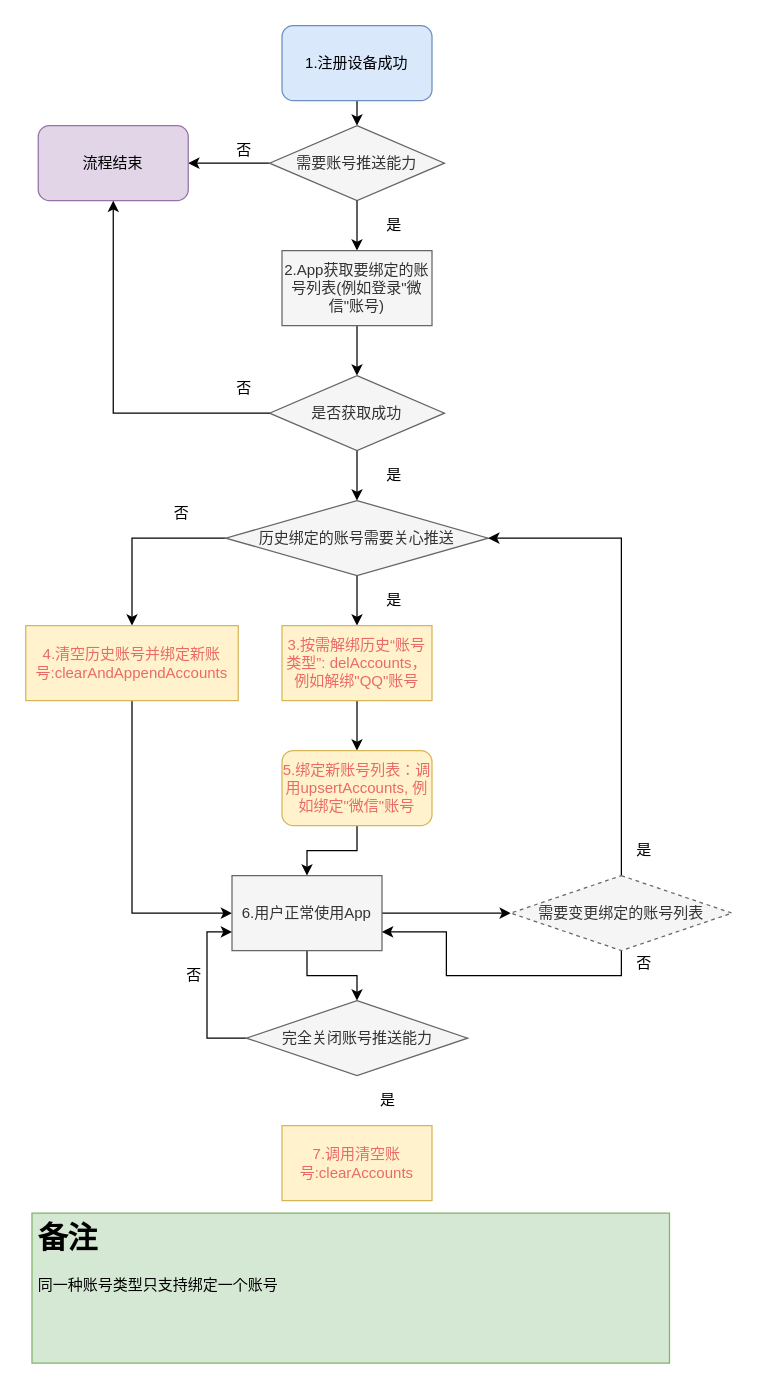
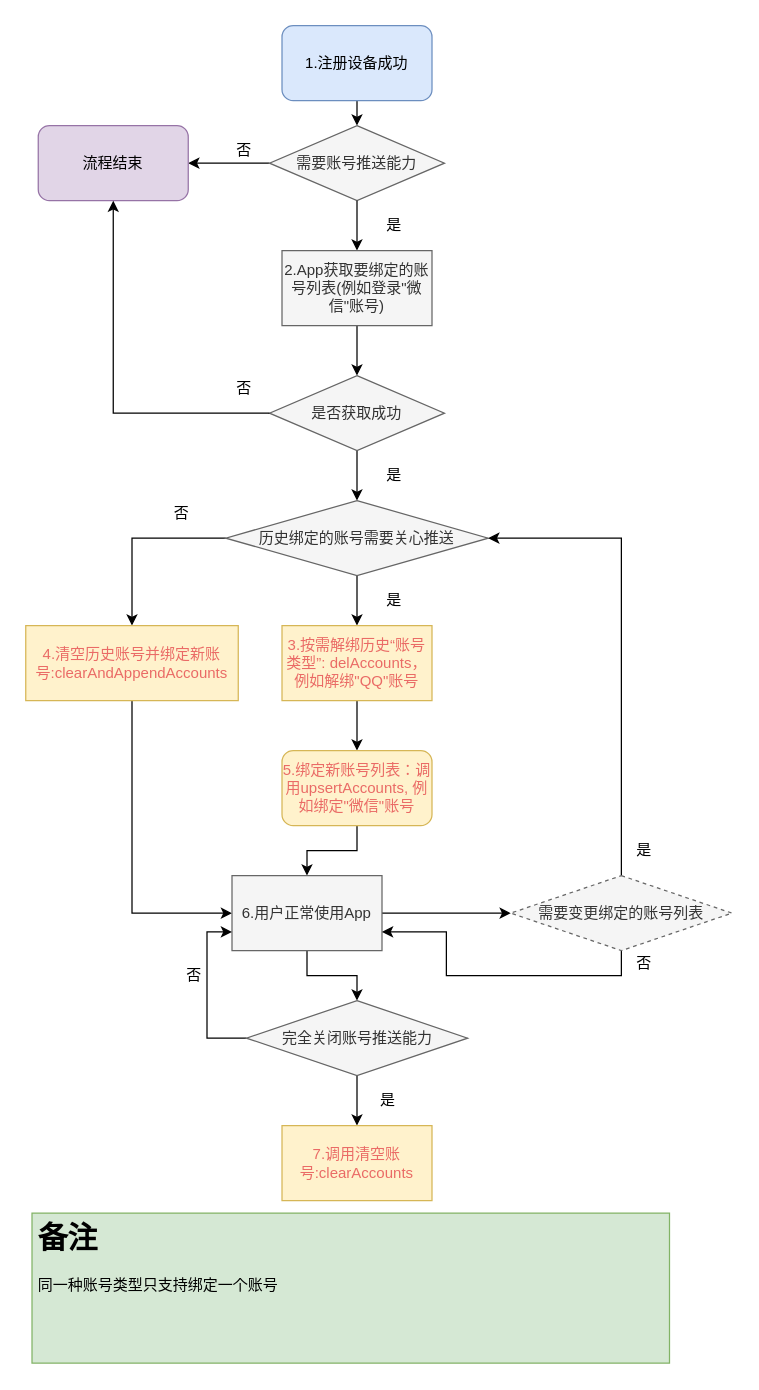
+ <mxCell id="35" style="edgeStyle=orthogonalEdgeStyle;rounded=0;orthogonalLoop=1;jettySize=auto;html=1;exitX=0.5;exitY=1;exitDx=0;exitDy=0;entryX=0.5;entryY=0;entryDx=0;entryDy=0;" edge="1" parent="1" source="37" target="38"><mxGeometry relative="1" as="geometry" /></mxCell>
